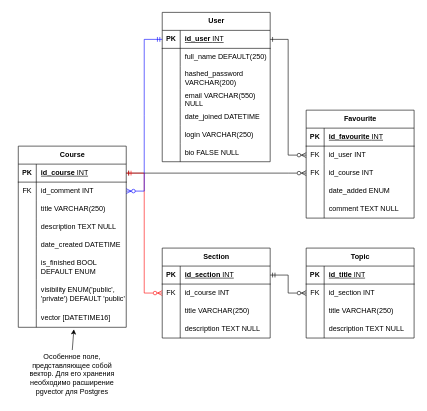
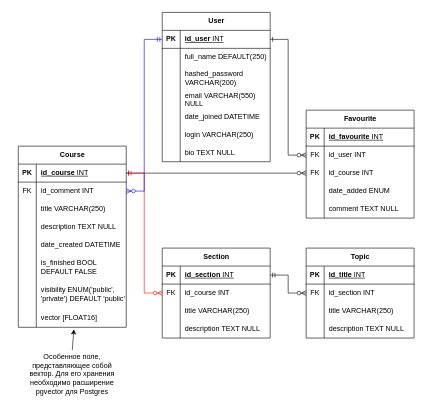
- <mxCell id="23" value="bio FALSE NULL" style="shape=partialRectangle;connectable=0;fillColor=none;top=0;left=0;bottom=0;right=0;align=left;spacingLeft=6;overflow=hidden;whiteSpace=wrap;html=1;" vertex="1" parent="21"><mxGeometry x="30" width="150" height="30" as="geometry"><mxRectangle width="150" height="30" as="alternateBounds" /></mxGeometry></mxCell>
+ <mxCell id="23" value="bio TEXT NULL" style="shape=partialRectangle;connectable=0;fillColor=none;top=0;left=0;bottom=0;right=0;align=left;spacingLeft=6;overflow=hidden;whiteSpace=wrap;html=1;" vertex="1" parent="21"><mxGeometry x="30" width="150" height="30" as="geometry"><mxRectangle width="150" height="30" as="alternateBounds" /></mxGeometry></mxCell>
- <mxCell id="71" value="is_finished BOOL DEFAULT ENUM" style="shape=partialRectangle;connectable=0;fillColor=none;top=0;left=0;bottom=0;right=0;align=left;spacingLeft=6;overflow=hidden;whiteSpace=wrap;html=1;" parent="69" vertex="1"><mxGeometry x="30" width="150" height="42" as="geometry"><mxRectangle width="150" height="42" as="alternateBounds" /></mxGeometry></mxCell>
+ <mxCell id="71" value="is_finished BOOL DEFAULT FALSE" style="shape=partialRectangle;connectable=0;fillColor=none;top=0;left=0;bottom=0;right=0;align=left;spacingLeft=6;overflow=hidden;whiteSpace=wrap;html=1;" parent="69" vertex="1"><mxGeometry x="30" width="150" height="42" as="geometry"><mxRectangle width="150" height="42" as="alternateBounds" /></mxGeometry></mxCell>
- <mxCell id="77" value="vector [DATETIME16]" style="shape=partialRectangle;connectable=0;fillColor=none;top=0;left=0;bottom=0;right=0;align=left;spacingLeft=6;overflow=hidden;whiteSpace=wrap;html=1;" parent="75" vertex="1"><mxGeometry x="30" width="150" height="30" as="geometry"><mxRectangle width="150" height="30" as="alternateBounds" /></mxGeometry></mxCell>
+ <mxCell id="77" value="vector [FLOAT16]" style="shape=partialRectangle;connectable=0;fillColor=none;top=0;left=0;bottom=0;right=0;align=left;spacingLeft=6;overflow=hidden;whiteSpace=wrap;html=1;" parent="75" vertex="1"><mxGeometry x="30" width="150" height="30" as="geometry"><mxRectangle width="150" height="30" as="alternateBounds" /></mxGeometry></mxCell>
